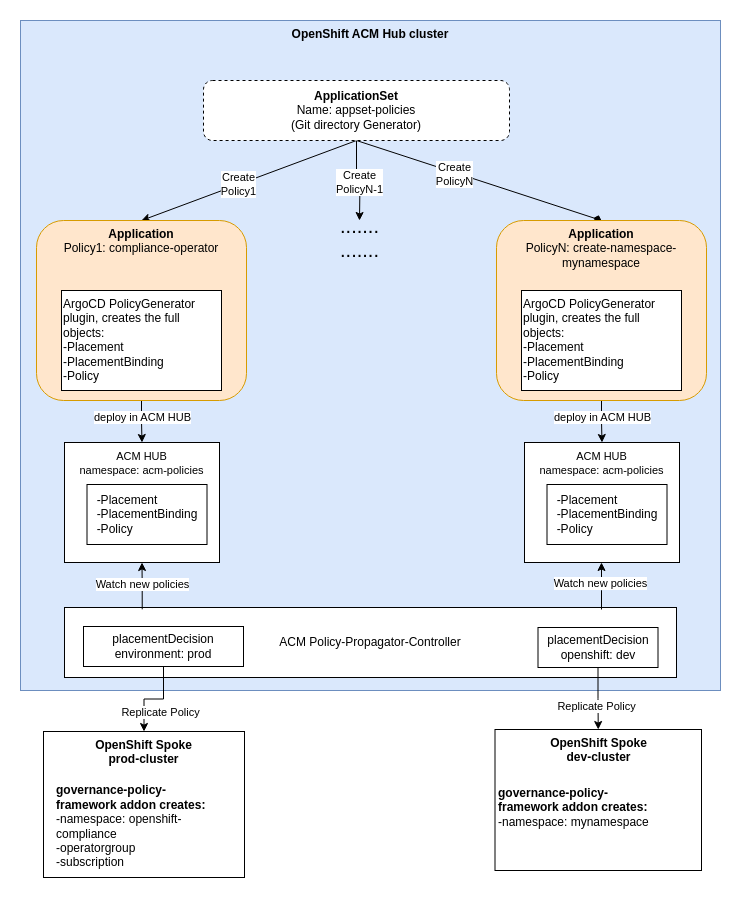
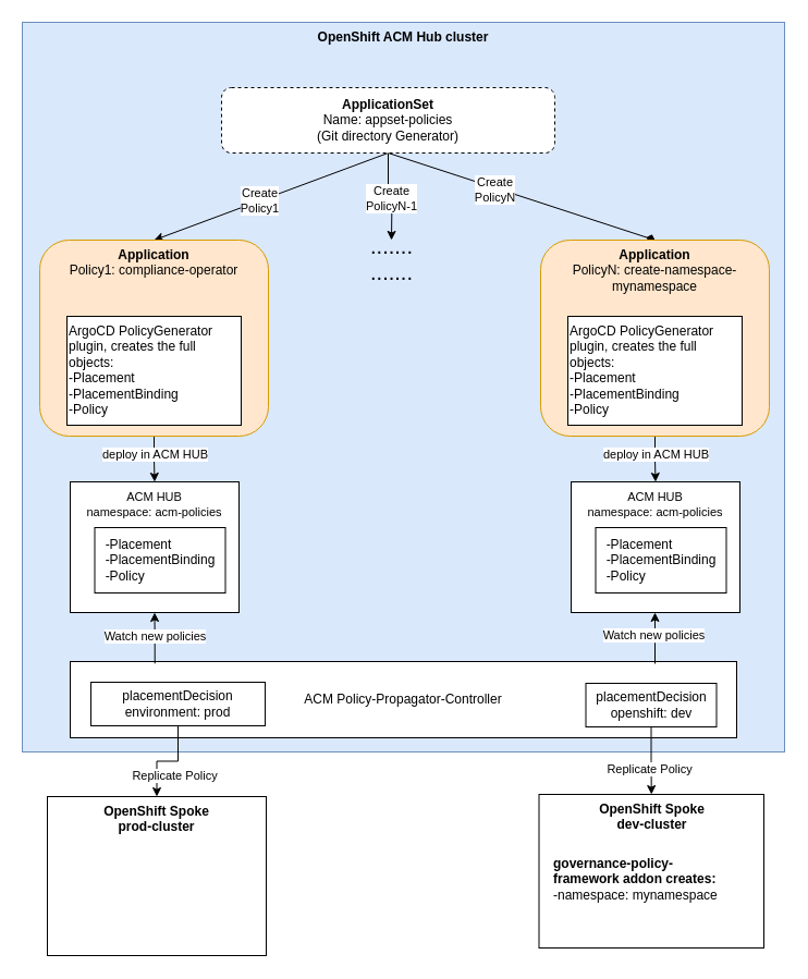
- <mxCell id="37" value="&lt;div style=&quot;text-align: left;&quot;&gt;&lt;b style=&quot;background-color: transparent; color: light-dark(rgb(0, 0, 0), rgb(255, 255, 255));&quot;&gt;governance-policy-framework addon creates:&lt;/b&gt;&lt;/div&gt;&lt;div style=&quot;text-align: left;&quot;&gt;&lt;span style=&quot;background-color: transparent; color: light-dark(rgb(0, 0, 0), rgb(255, 255, 255));&quot;&gt;-namespace: mynamespace&lt;/span&gt;&lt;/div&gt;" style="text;html=1;align=center;verticalAlign=middle;whiteSpace=wrap;rounded=0;" parent="1" vertex="1"><mxGeometry x="496.5" y="767" width="170" height="80" as="geometry" /></mxCell>
+ <mxCell id="37" value="&lt;div style=&quot;text-align: left;&quot;&gt;&lt;b style=&quot;background-color: transparent; color: light-dark(rgb(0, 0, 0), rgb(255, 255, 255));&quot;&gt;governance-policy-framework addon creates:&lt;/b&gt;&lt;/div&gt;&lt;div style=&quot;text-align: left;&quot;&gt;&lt;span style=&quot;background-color: transparent; color: light-dark(rgb(0, 0, 0), rgb(255, 255, 255));&quot;&gt;-namespace: mynamespace&lt;/span&gt;&lt;/div&gt;" style="text;html=1;align=center;verticalAlign=middle;whiteSpace=wrap;rounded=0;" parent="1" vertex="1"><mxGeometry x="506.5" y="767" width="170" height="80" as="geometry" /></mxCell>
- <mxCell id="36" value="&lt;div style=&quot;text-align: left;&quot;&gt;&lt;b&gt;governance-policy-framework addon creates:&lt;/b&gt;&lt;/div&gt;&lt;div style=&quot;text-align: left;&quot;&gt;-namespace:&amp;nbsp;openshift-compliance&lt;/div&gt;&lt;div style=&quot;text-align: left;&quot;&gt;-operatorgroup&lt;/div&gt;&lt;div style=&quot;text-align: left;&quot;&gt;-subscription&lt;/div&gt;" style="text;html=1;align=center;verticalAlign=middle;whiteSpace=wrap;rounded=0;" parent="1" vertex="1"><mxGeometry x="55" y="786" width="170" height="80" as="geometry" /></mxCell>
